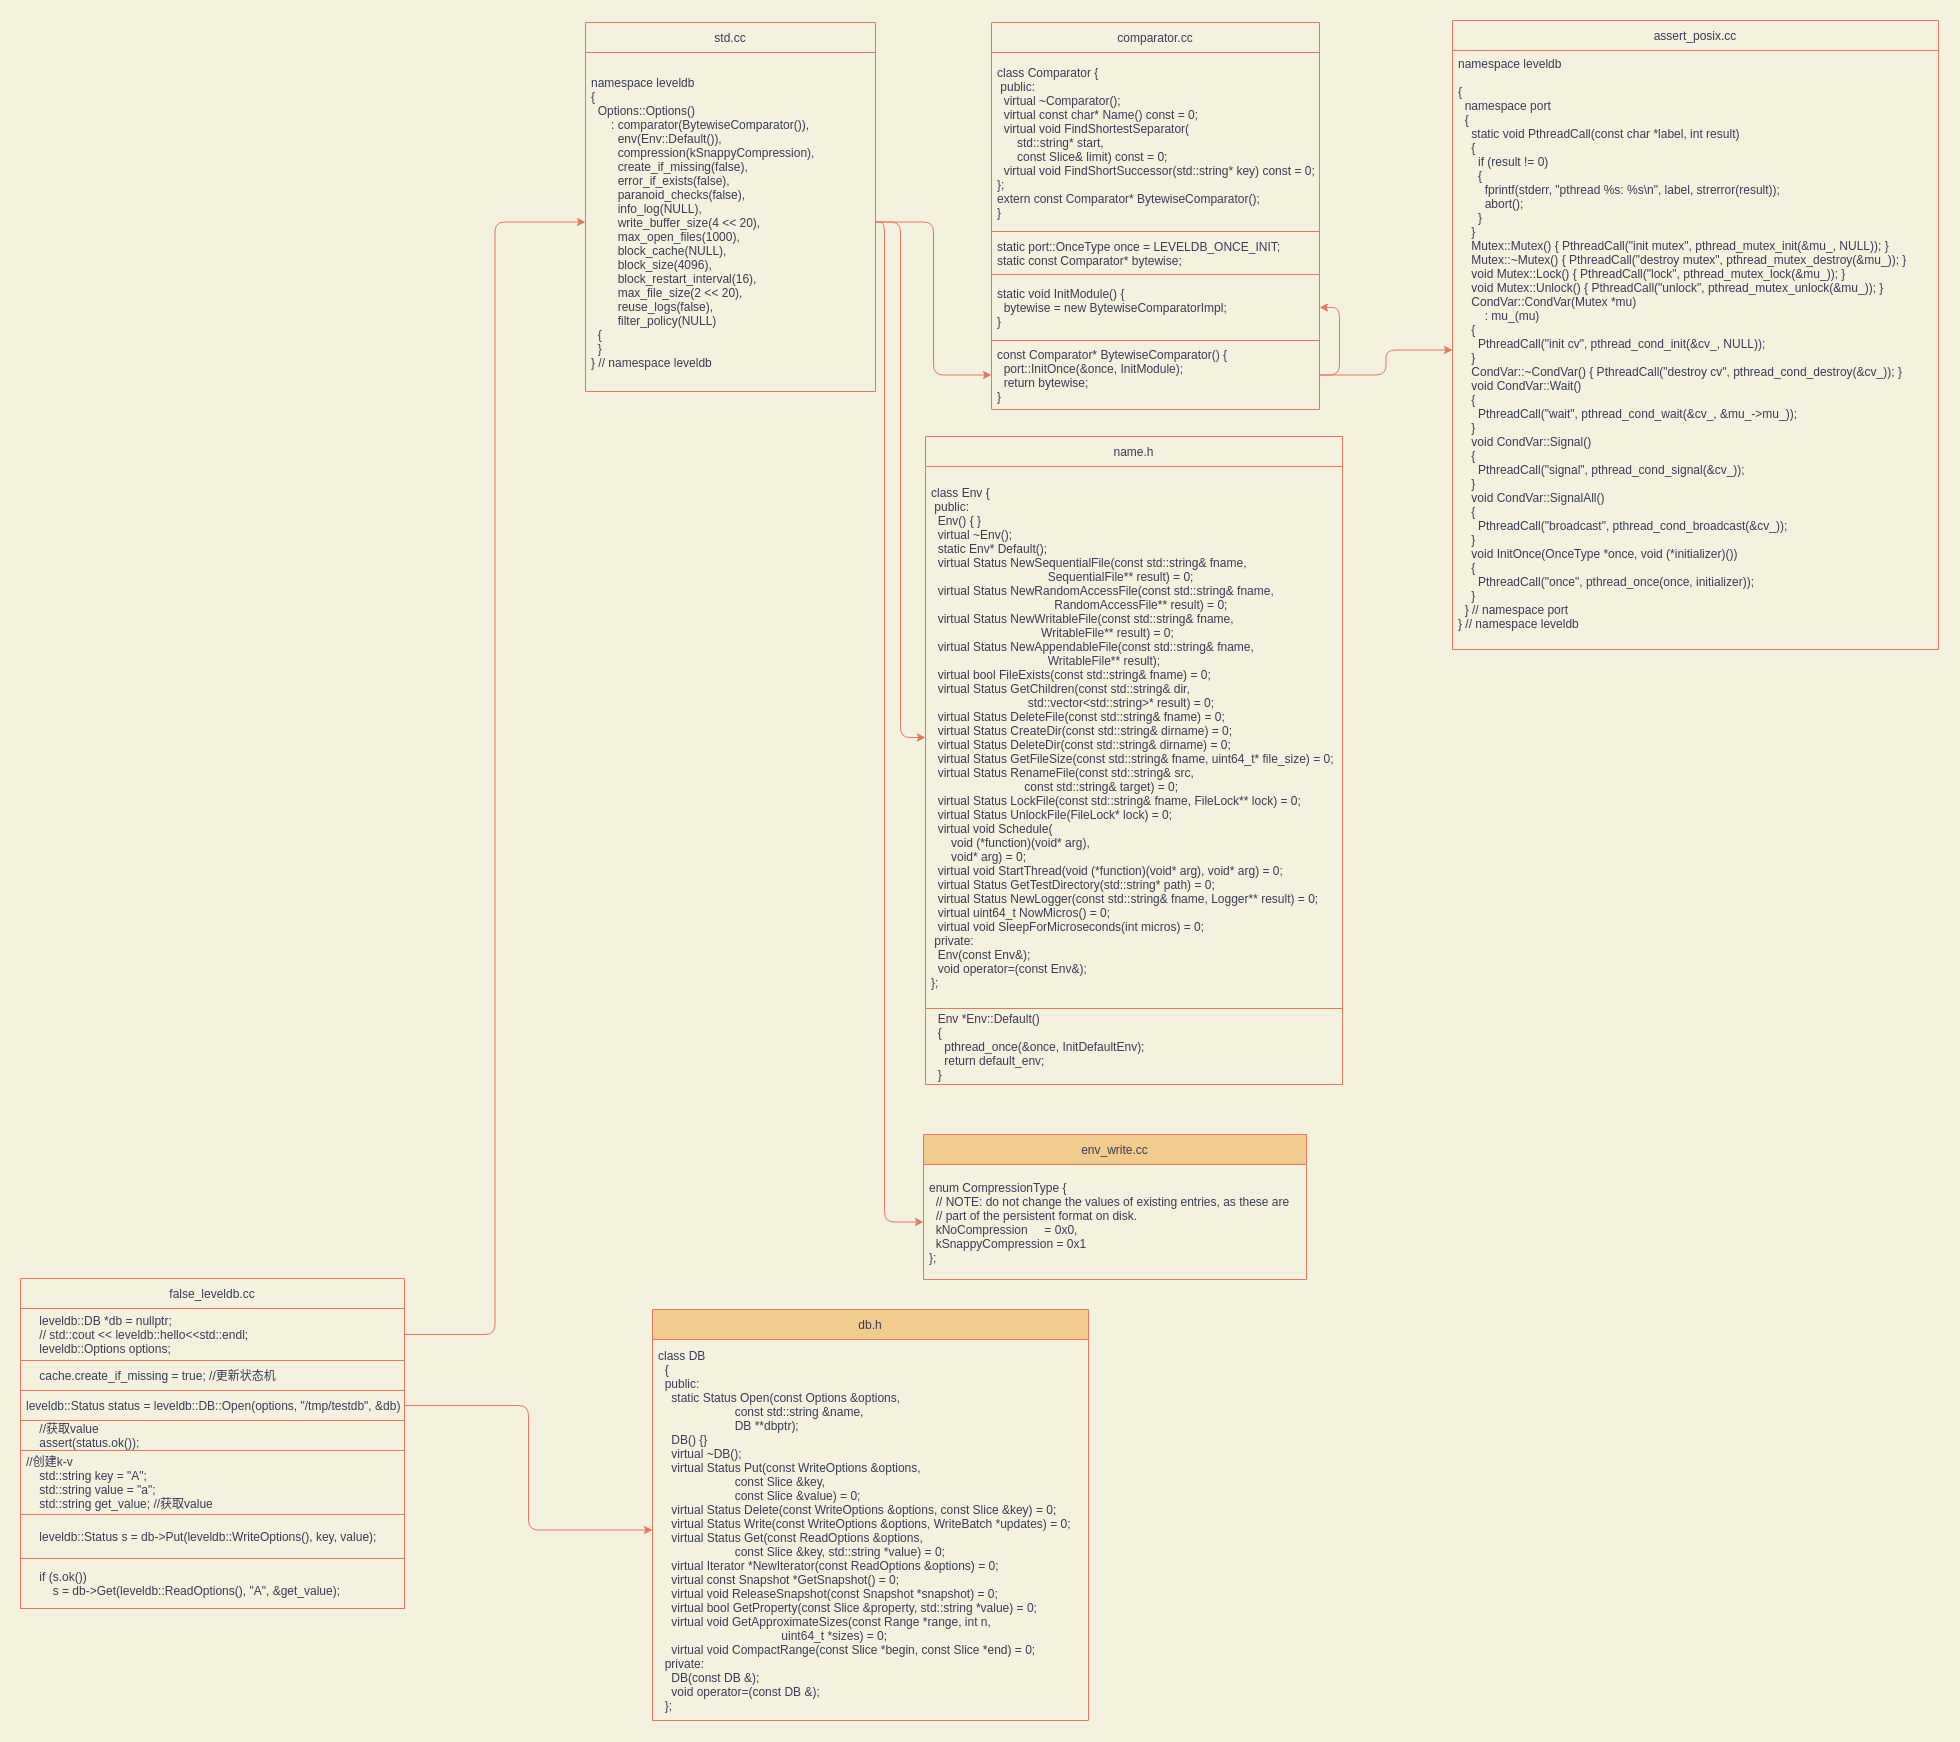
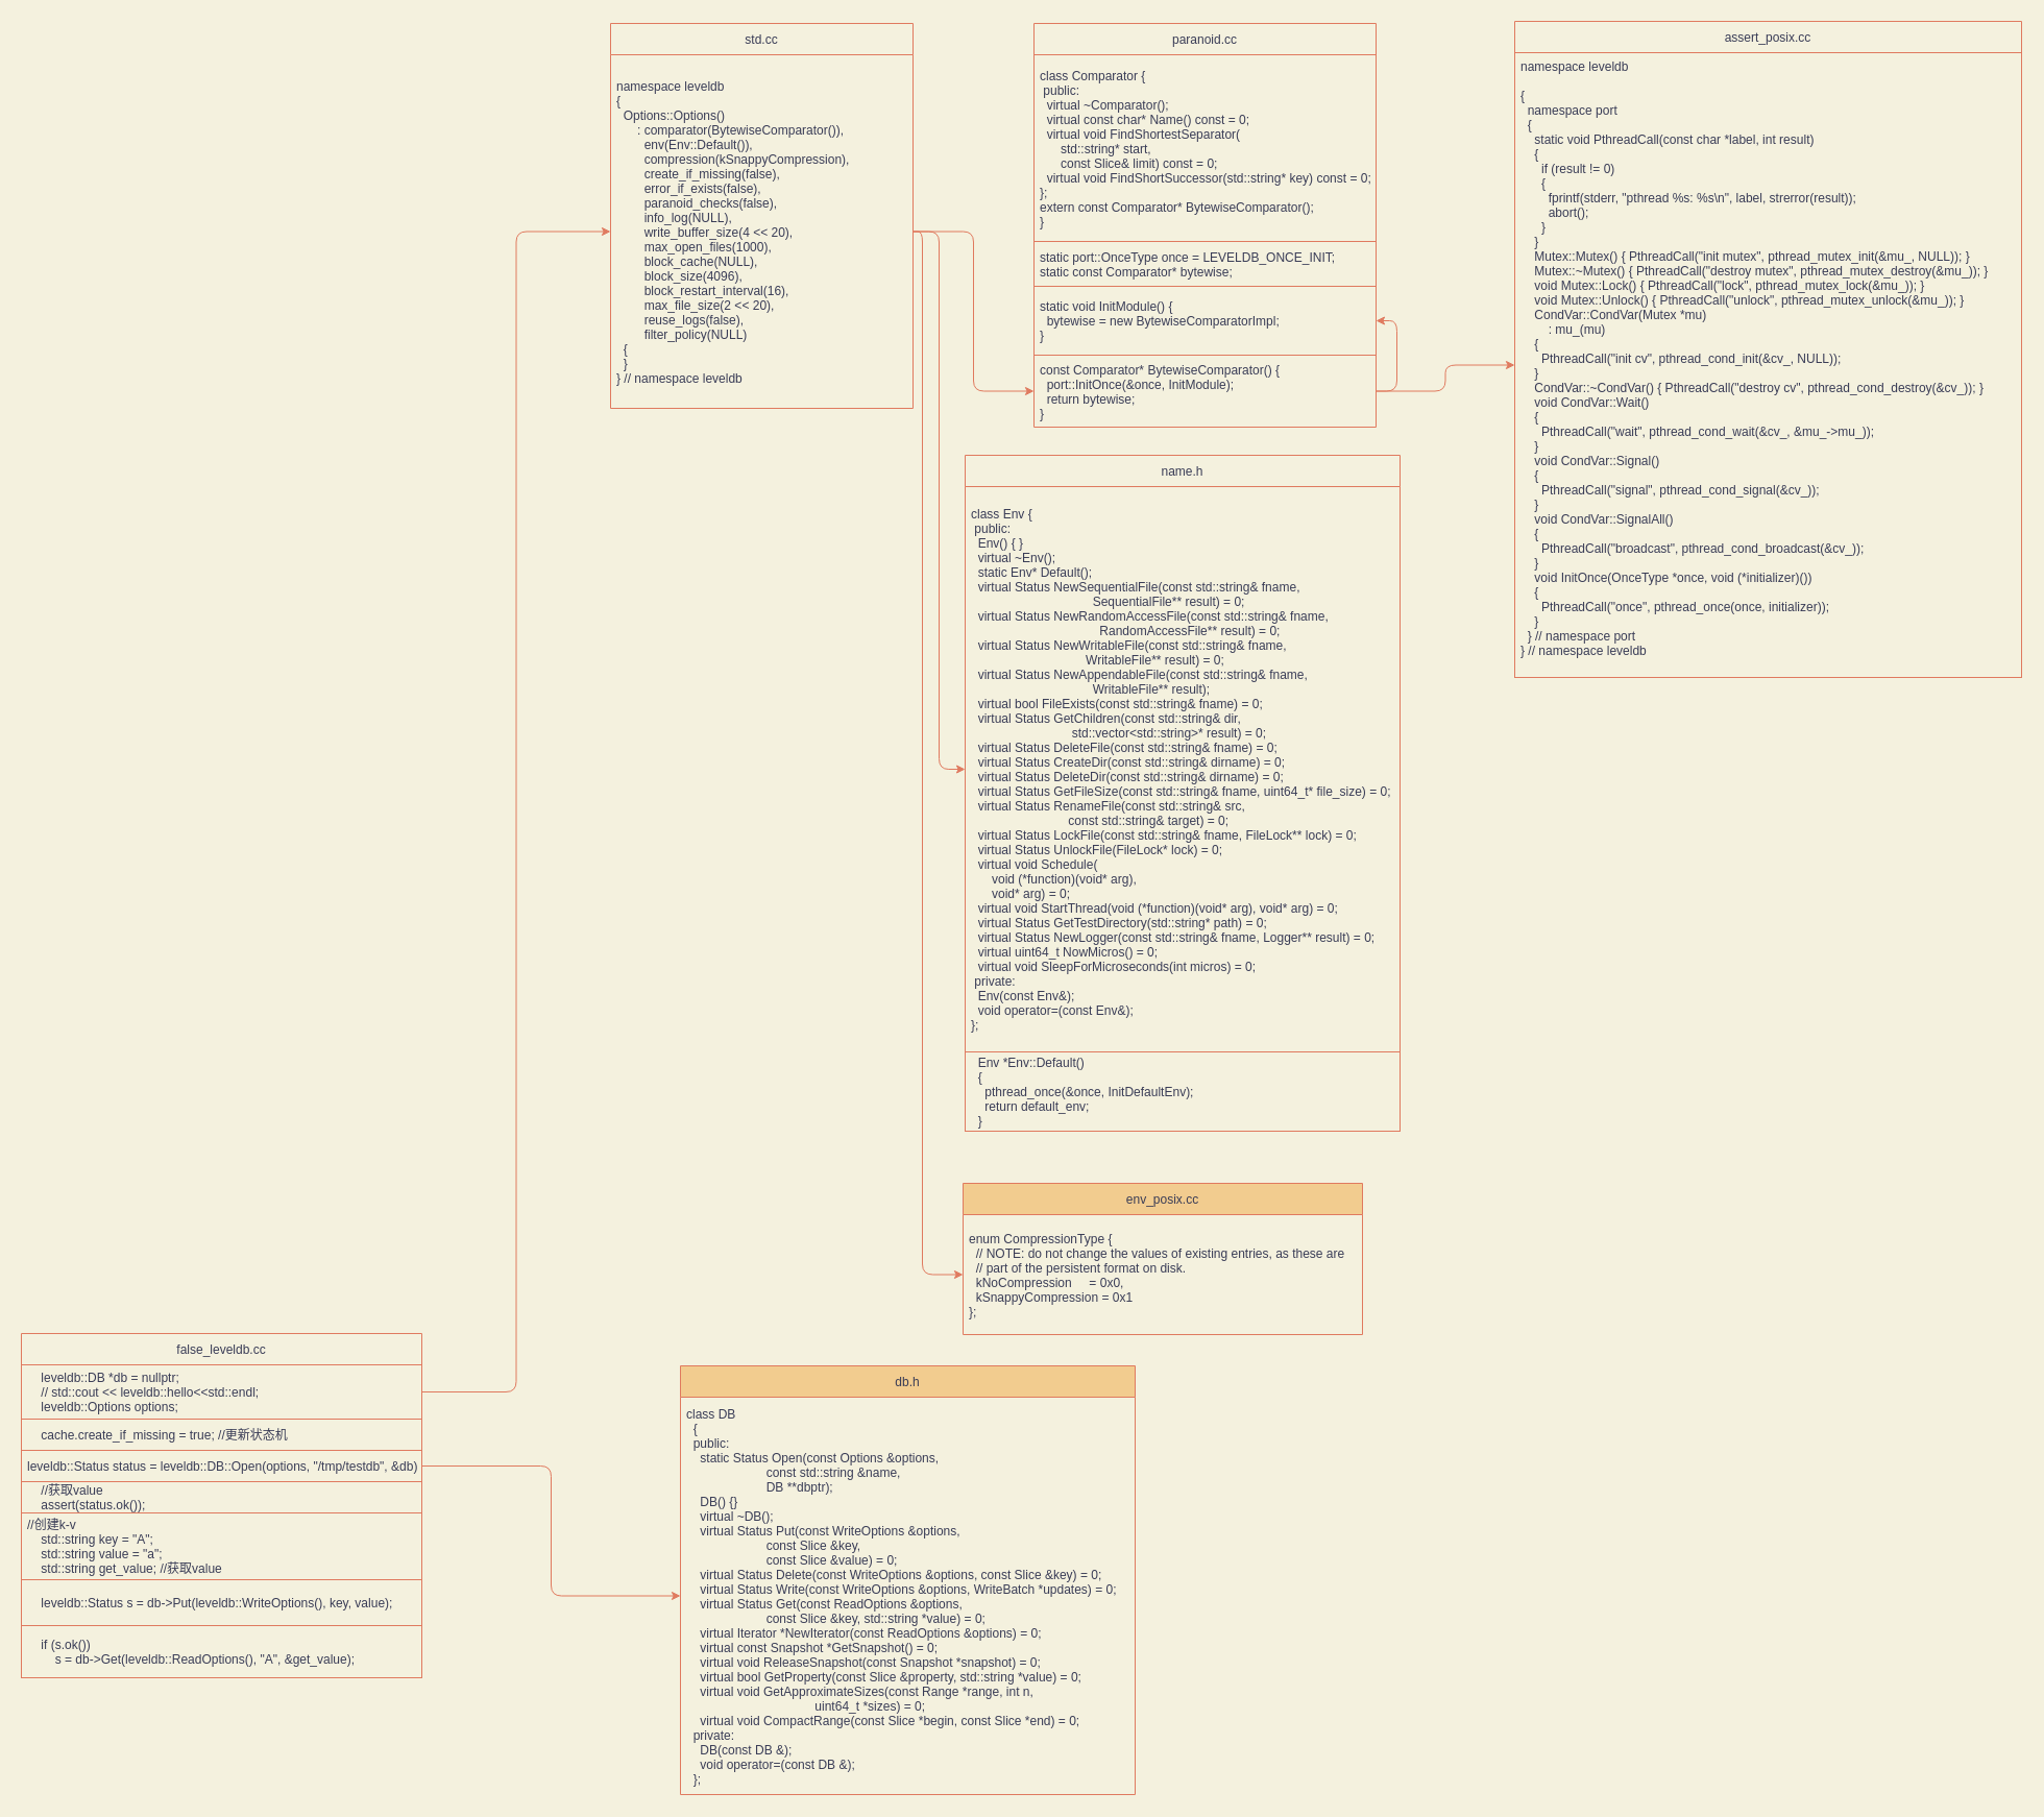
- <mxCell id="13" value="comparator.cc" style="swimlane;fontStyle=0;childLayout=stackLayout;horizontal=1;startSize=30;horizontalStack=0;resizeParent=1;resizeParentMax=0;resizeLast=0;collapsible=1;marginBottom=0;rounded=0;sketch=0;fontColor=#393C56;strokeColor=#E07A5F;fillColor=none;" vertex="1" parent="1"><mxGeometry x="991" y="22" width="328" height="387" as="geometry" /></mxCell>
+ <mxCell id="13" value="paranoid.cc" style="swimlane;fontStyle=0;childLayout=stackLayout;horizontal=1;startSize=30;horizontalStack=0;resizeParent=1;resizeParentMax=0;resizeLast=0;collapsible=1;marginBottom=0;rounded=0;sketch=0;fontColor=#393C56;strokeColor=#E07A5F;fillColor=none;" vertex="1" parent="1"><mxGeometry x="991" y="22" width="328" height="387" as="geometry" /></mxCell>
- <mxCell id="27" value="env_write.cc" style="swimlane;fontStyle=0;childLayout=stackLayout;horizontal=1;startSize=30;horizontalStack=0;resizeParent=1;resizeParentMax=0;resizeLast=0;collapsible=1;marginBottom=0;rounded=0;sketch=0;fontColor=#393C56;strokeColor=#E07A5F;fillColor=#F2CC8F;" vertex="1" parent="1"><mxGeometry x="923" y="1134" width="383" height="145" as="geometry" /></mxCell>
+ <mxCell id="27" value="env_posix.cc" style="swimlane;fontStyle=0;childLayout=stackLayout;horizontal=1;startSize=30;horizontalStack=0;resizeParent=1;resizeParentMax=0;resizeLast=0;collapsible=1;marginBottom=0;rounded=0;sketch=0;fontColor=#393C56;strokeColor=#E07A5F;fillColor=#F2CC8F;" vertex="1" parent="1"><mxGeometry x="923" y="1134" width="383" height="145" as="geometry" /></mxCell>
